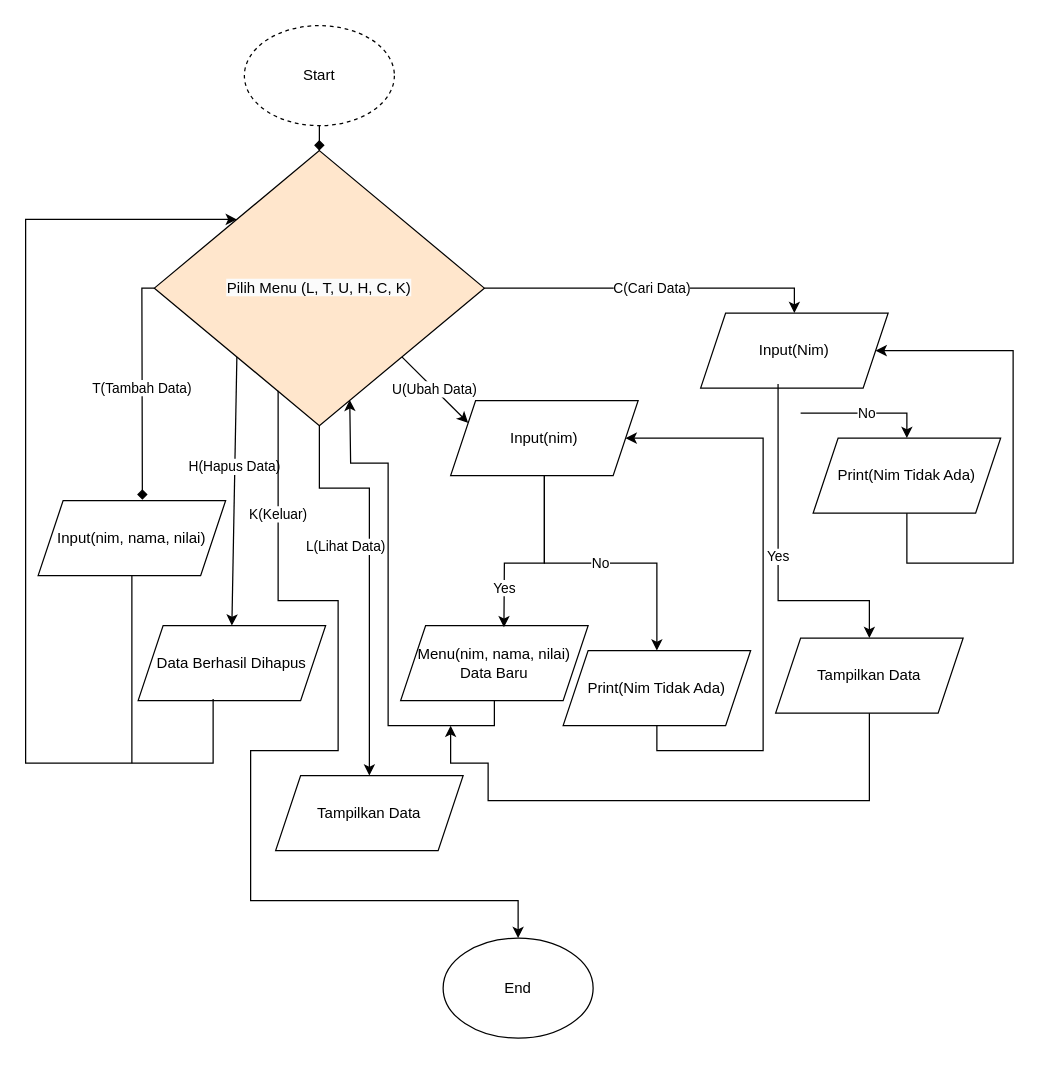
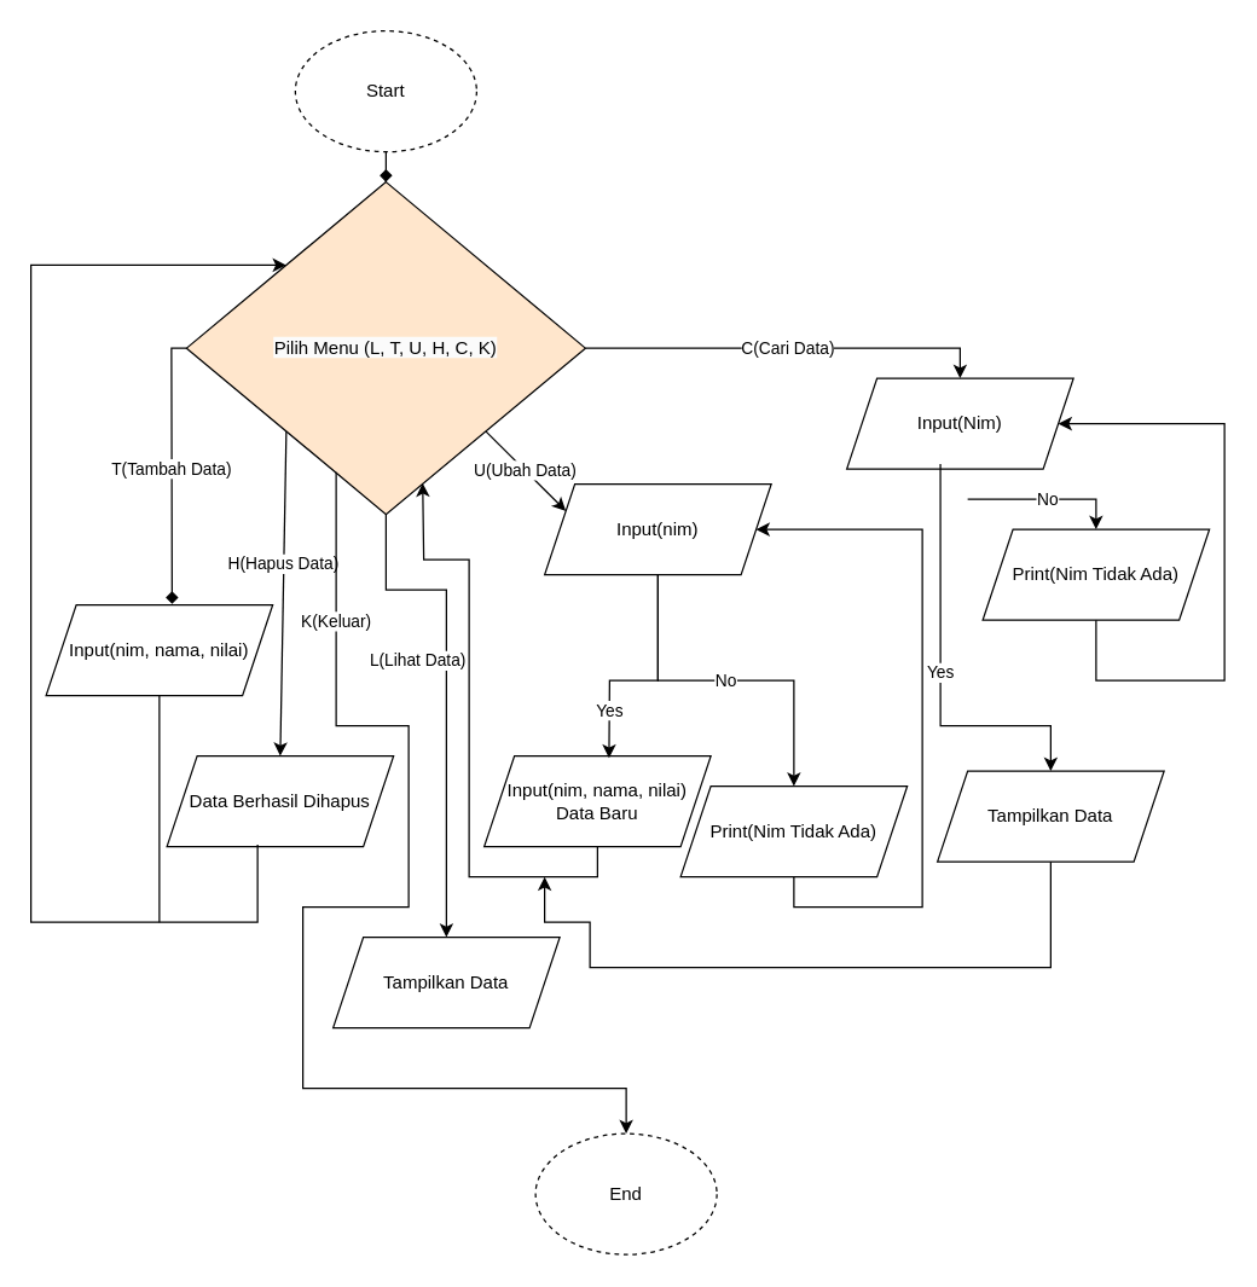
- <mxCell id="15" value="Menu(nim, nama, nilai)&lt;div&gt;Data Baru&lt;/div&gt;" style="shape=parallelogram;perimeter=parallelogramPerimeter;whiteSpace=wrap;html=1;fixedSize=1;" vertex="1" parent="1"><mxGeometry x="320" y="500" width="150" height="60" as="geometry" /></mxCell>
+ <mxCell id="15" value="Input(nim, nama, nilai)&lt;div&gt;Data Baru&lt;/div&gt;" style="shape=parallelogram;perimeter=parallelogramPerimeter;whiteSpace=wrap;html=1;fixedSize=1;" vertex="1" parent="1"><mxGeometry x="320" y="500" width="150" height="60" as="geometry" /></mxCell>
- <mxCell id="33" value="End" style="ellipse;whiteSpace=wrap;html=1;" vertex="1" parent="1"><mxGeometry x="354" y="750" width="120" height="80" as="geometry" /></mxCell>
+ <mxCell id="33" value="End" style="ellipse;whiteSpace=wrap;html=1;dashed=1;" vertex="1" parent="1"><mxGeometry x="354" y="750" width="120" height="80" as="geometry" /></mxCell>
